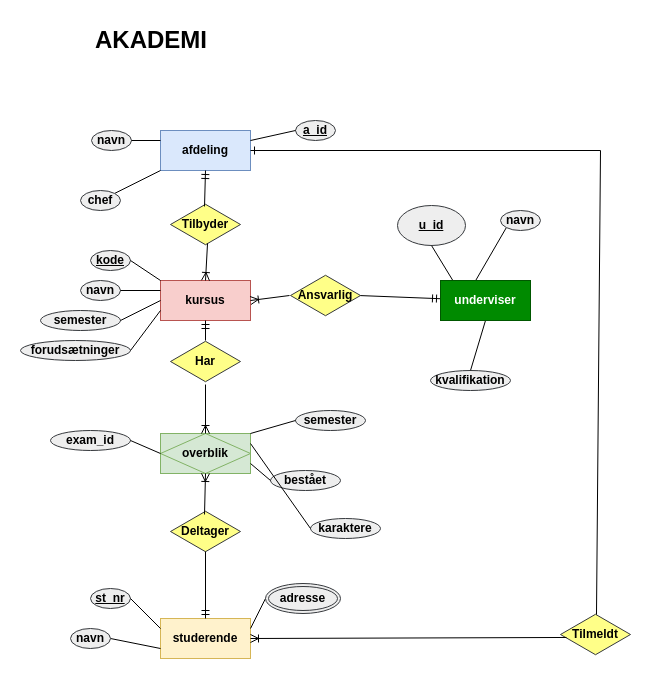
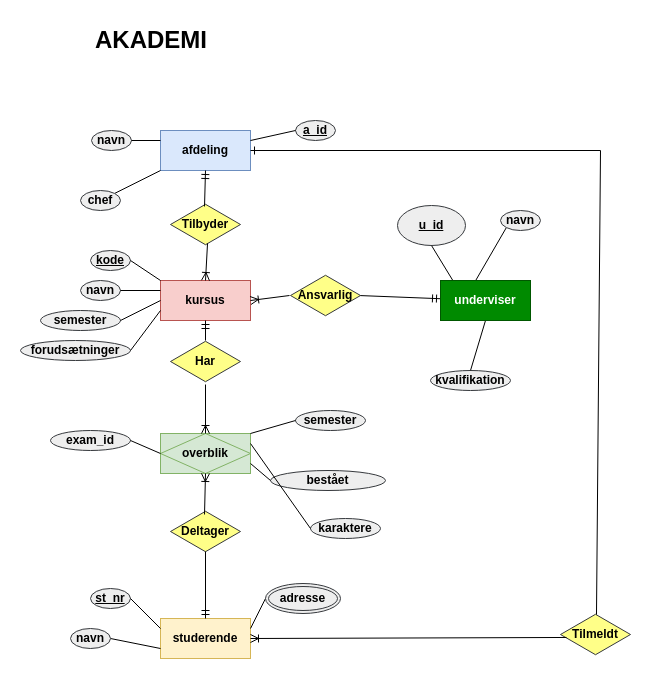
- <mxCell id="10" value="bestået" style="ellipse;whiteSpace=wrap;html=1;fontStyle=1;fillColor=#eeeeee;strokeColor=#36393d;" parent="2" vertex="1"><mxGeometry x="250" y="340" width="70" height="20" as="geometry" /></mxCell>
+ <mxCell id="10" value="bestået" style="ellipse;whiteSpace=wrap;html=1;fontStyle=1;fillColor=#eeeeee;strokeColor=#36393d;" parent="2" vertex="1"><mxGeometry x="250" y="340" width="115" height="20" as="geometry" /></mxCell>
